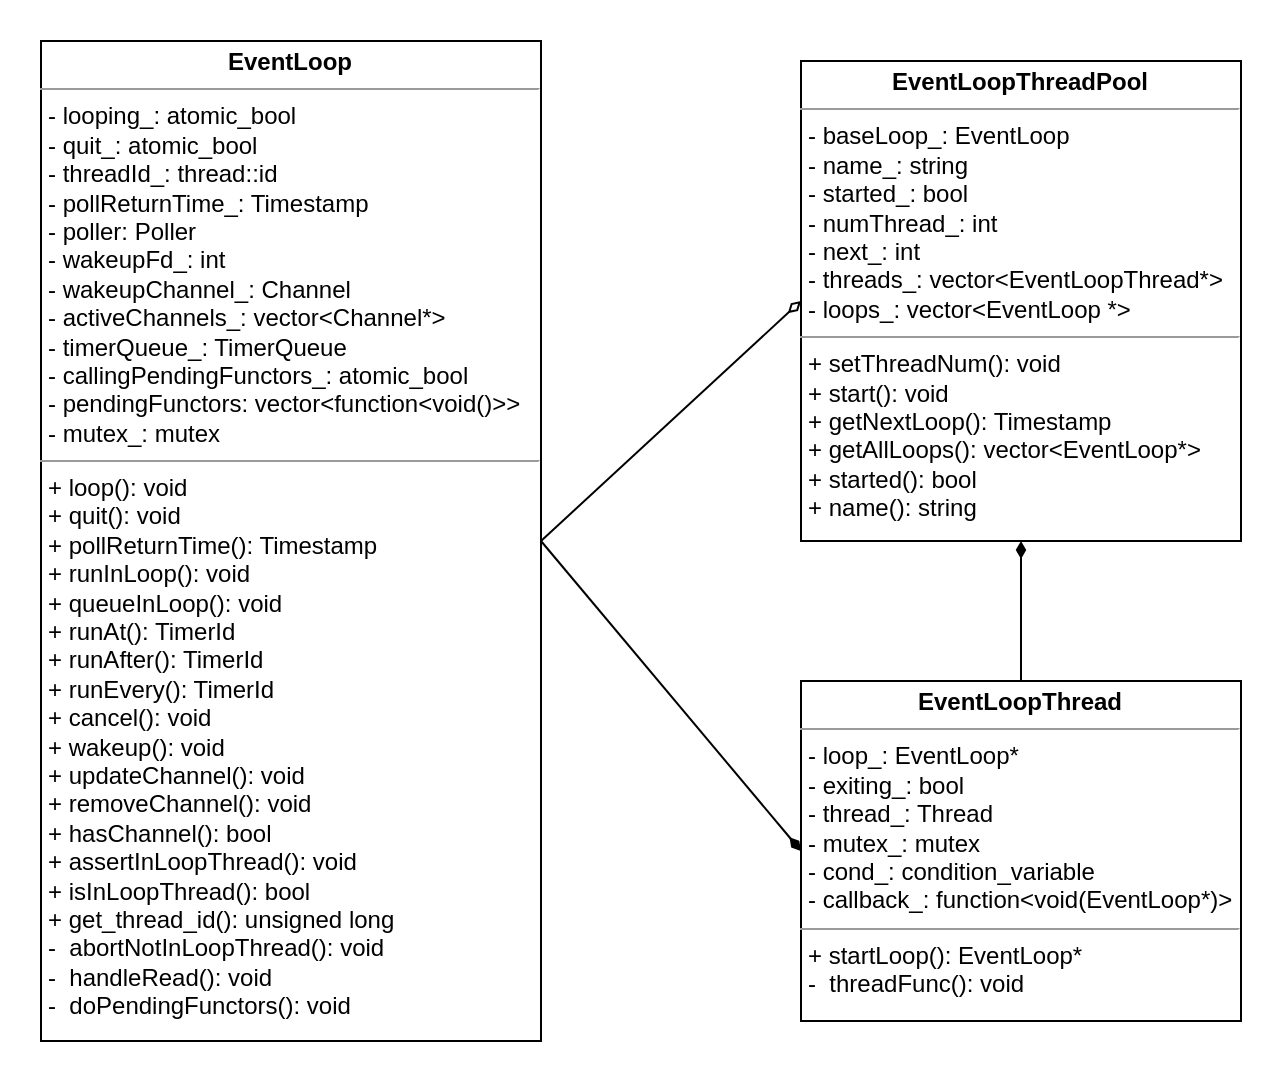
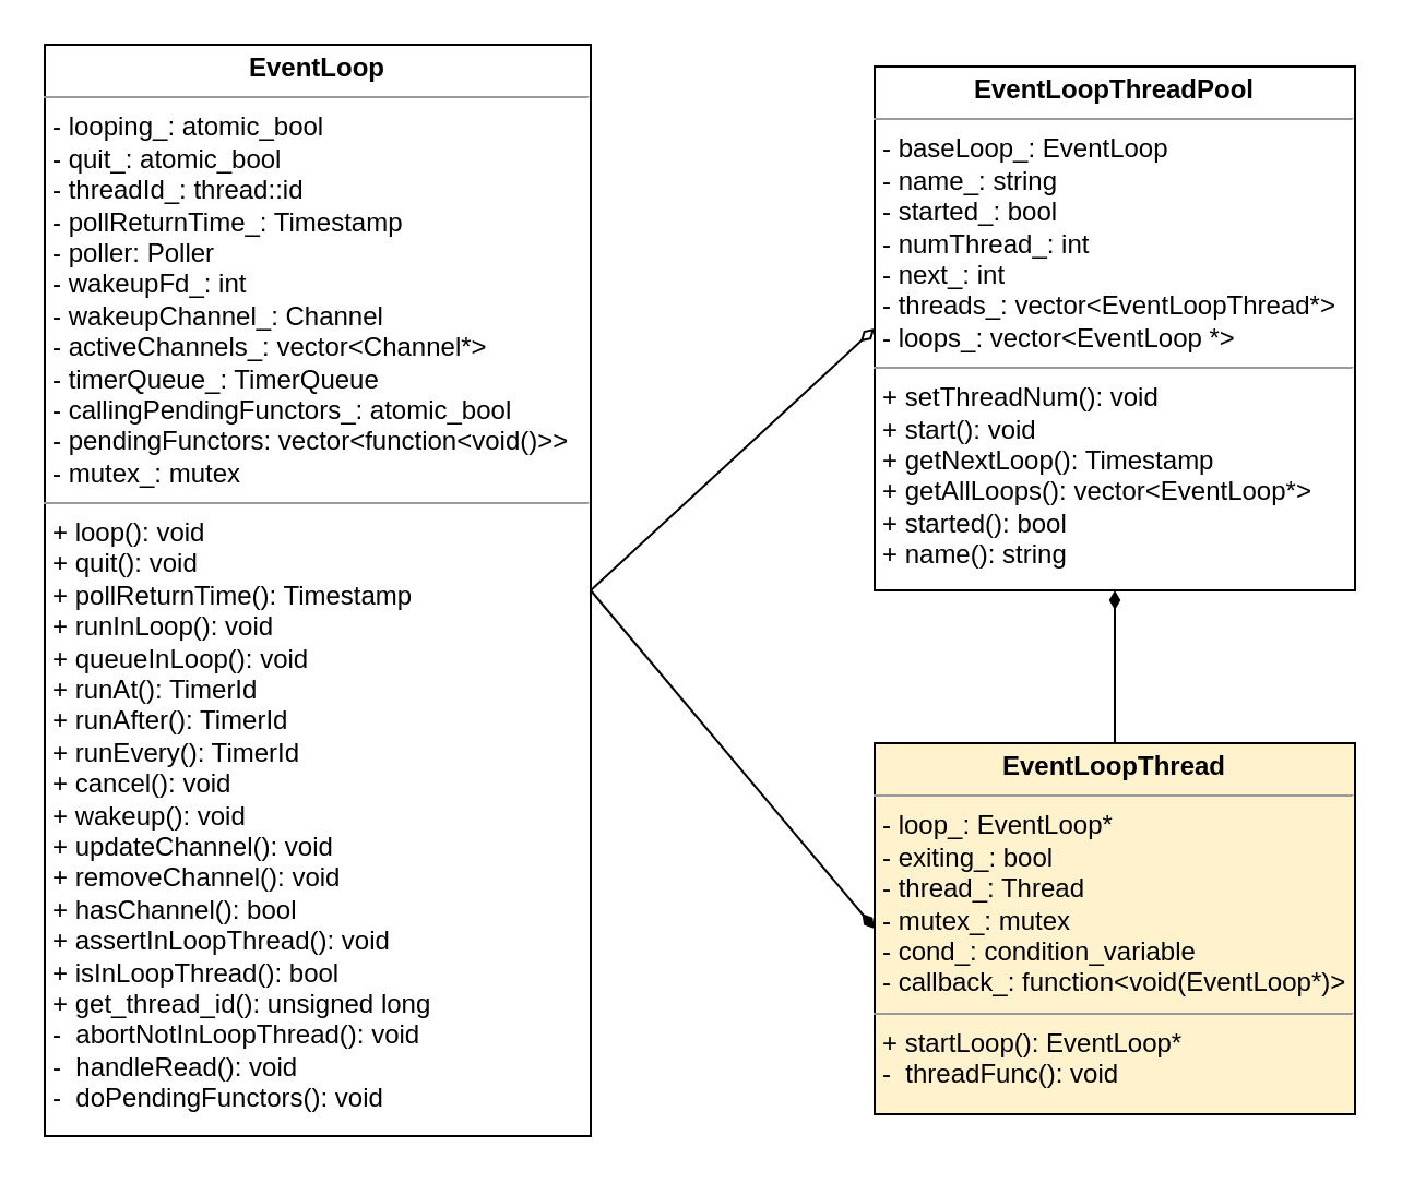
- <mxCell id="7" value="&lt;p style=&quot;margin:0px;margin-top:4px;text-align:center;&quot;&gt;&lt;b&gt;EventLoopThread&lt;/b&gt;&lt;/p&gt;&lt;hr size=&quot;1&quot;&gt;&lt;p style=&quot;margin:0px;margin-left:4px;&quot;&gt;- loop_: EventLoop*&lt;/p&gt;&lt;p style=&quot;margin:0px;margin-left:4px;&quot;&gt;- exiting_: bool&amp;nbsp;&lt;/p&gt;&lt;p style=&quot;margin:0px;margin-left:4px;&quot;&gt;- thread_: Thread&lt;/p&gt;&lt;p style=&quot;margin:0px;margin-left:4px;&quot;&gt;- mutex_: mutex&lt;/p&gt;&lt;p style=&quot;margin:0px;margin-left:4px;&quot;&gt;- cond_: condition_variable&lt;/p&gt;&lt;p style=&quot;margin:0px;margin-left:4px;&quot;&gt;- callback_: function&amp;lt;void(EventLoop*)&amp;gt;&lt;/p&gt;&lt;hr size=&quot;1&quot;&gt;&lt;p style=&quot;margin:0px;margin-left:4px;&quot;&gt;+ startLoop(): EventLoop*&lt;/p&gt;&lt;p style=&quot;margin:0px;margin-left:4px;&quot;&gt;-&amp;nbsp; threadFunc(): void&lt;/p&gt;&lt;p style=&quot;margin:0px;margin-left:4px;&quot;&gt;&lt;br&gt;&lt;/p&gt;" style="verticalAlign=top;align=left;overflow=fill;fontSize=12;fontFamily=Helvetica;html=1;" parent="1" vertex="1"><mxGeometry x="400" y="340" width="220" height="170" as="geometry" /></mxCell>
+ <mxCell id="7" value="&lt;p style=&quot;margin:0px;margin-top:4px;text-align:center;&quot;&gt;&lt;b&gt;EventLoopThread&lt;/b&gt;&lt;/p&gt;&lt;hr size=&quot;1&quot;&gt;&lt;p style=&quot;margin:0px;margin-left:4px;&quot;&gt;- loop_: EventLoop*&lt;/p&gt;&lt;p style=&quot;margin:0px;margin-left:4px;&quot;&gt;- exiting_: bool&amp;nbsp;&lt;/p&gt;&lt;p style=&quot;margin:0px;margin-left:4px;&quot;&gt;- thread_: Thread&lt;/p&gt;&lt;p style=&quot;margin:0px;margin-left:4px;&quot;&gt;- mutex_: mutex&lt;/p&gt;&lt;p style=&quot;margin:0px;margin-left:4px;&quot;&gt;- cond_: condition_variable&lt;/p&gt;&lt;p style=&quot;margin:0px;margin-left:4px;&quot;&gt;- callback_: function&amp;lt;void(EventLoop*)&amp;gt;&lt;/p&gt;&lt;hr size=&quot;1&quot;&gt;&lt;p style=&quot;margin:0px;margin-left:4px;&quot;&gt;+ startLoop(): EventLoop*&lt;/p&gt;&lt;p style=&quot;margin:0px;margin-left:4px;&quot;&gt;-&amp;nbsp; threadFunc(): void&lt;/p&gt;&lt;p style=&quot;margin:0px;margin-left:4px;&quot;&gt;&lt;br&gt;&lt;/p&gt;" style="verticalAlign=top;align=left;overflow=fill;fontSize=12;fontFamily=Helvetica;html=1;fillColor=#fff2cc;" parent="1" vertex="1"><mxGeometry x="400" y="340" width="220" height="170" as="geometry" /></mxCell>
